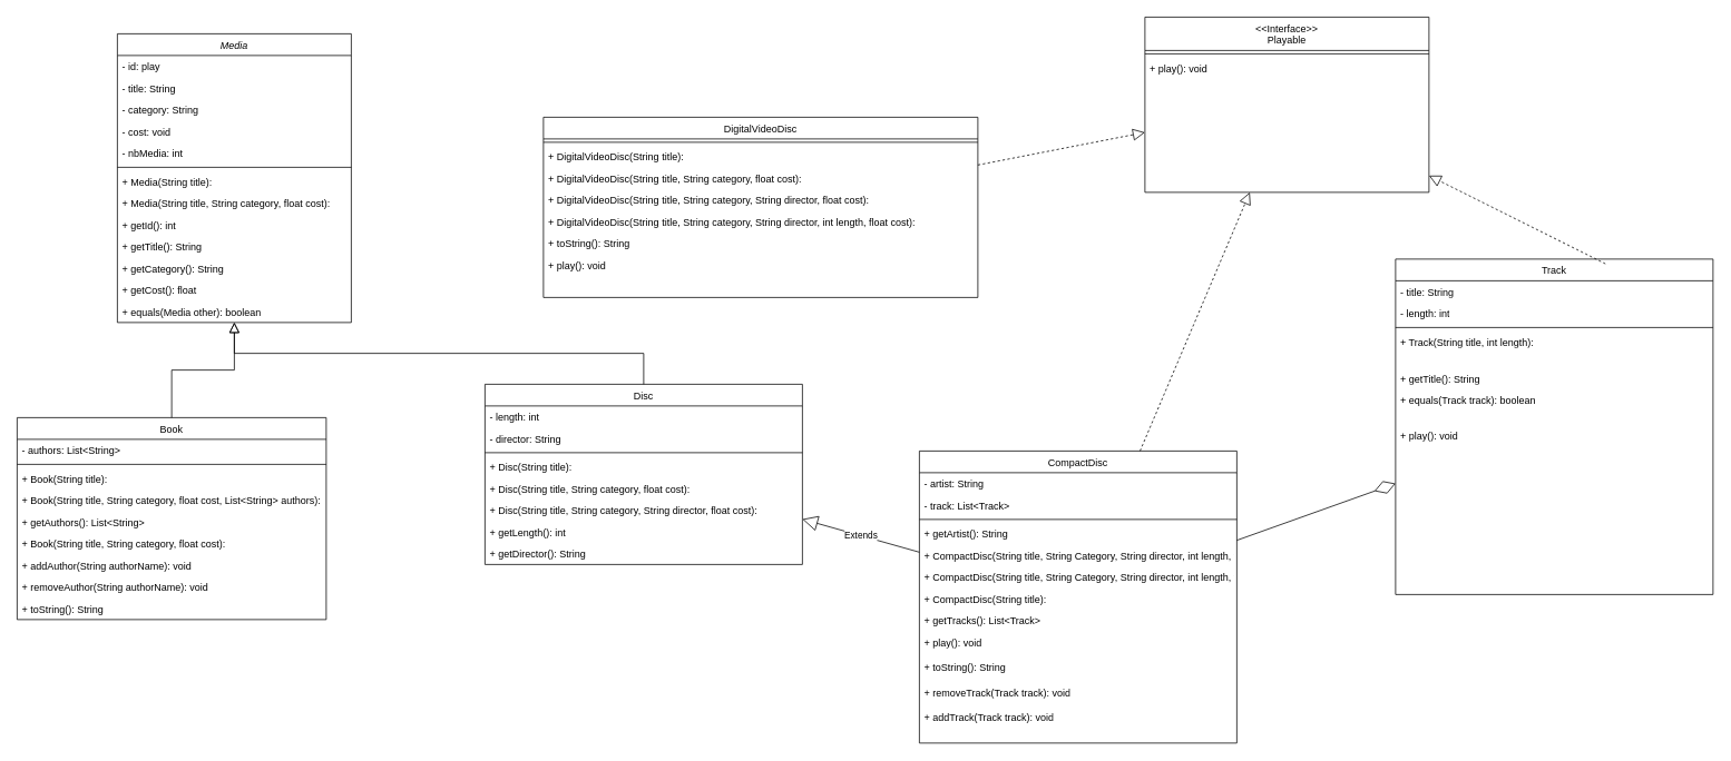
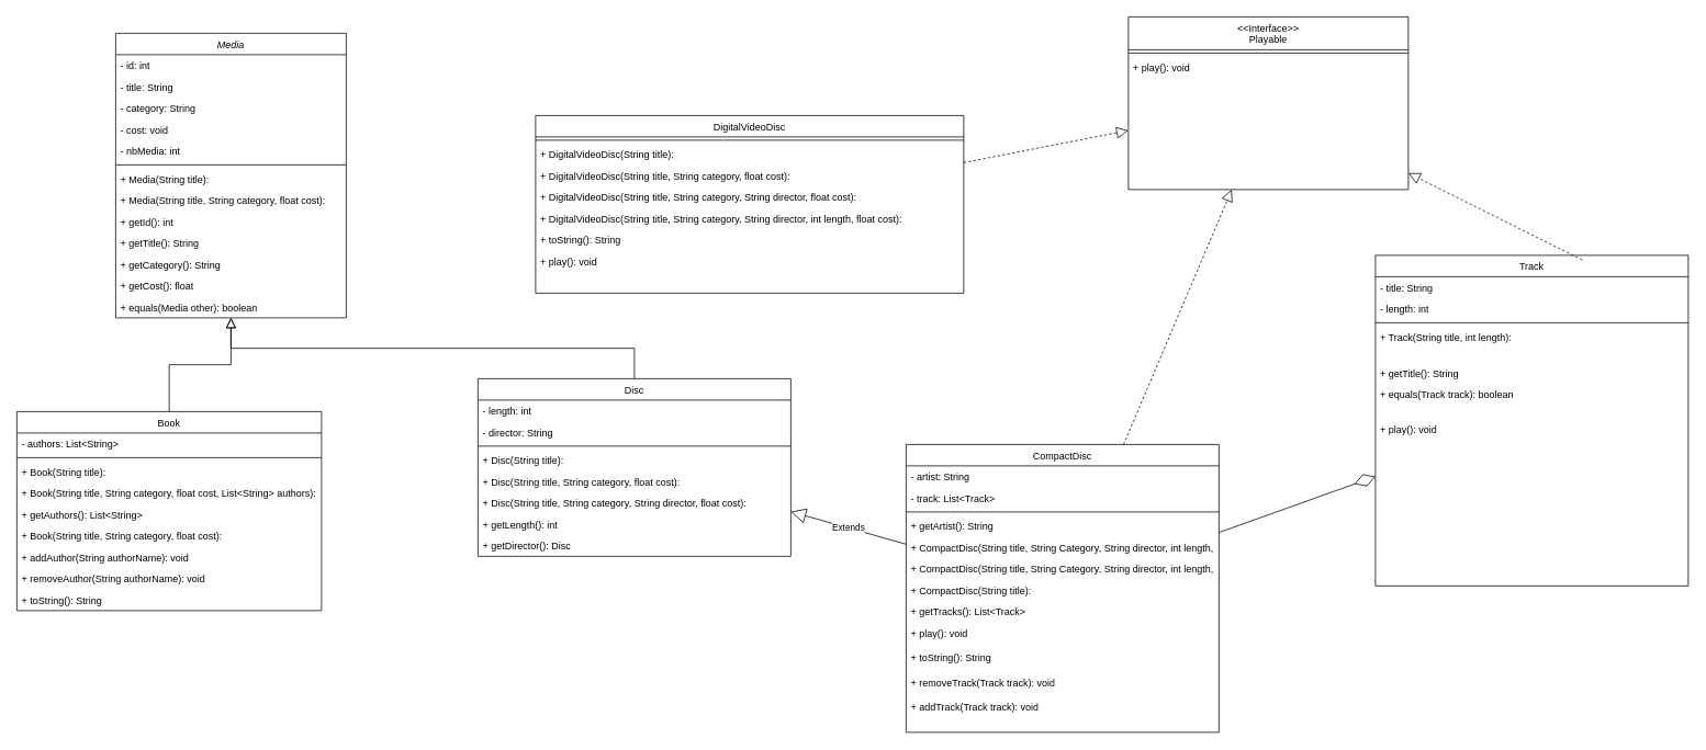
- <mxCell id="3" value="- id: play" style="text;align=left;verticalAlign=top;spacingLeft=4;spacingRight=4;overflow=hidden;rotatable=0;points=[[0,0.5],[1,0.5]];portConstraint=eastwest;" parent="2" vertex="1"><mxGeometry y="26" width="280" height="26" as="geometry" /></mxCell>
+ <mxCell id="3" value="- id: int" style="text;align=left;verticalAlign=top;spacingLeft=4;spacingRight=4;overflow=hidden;rotatable=0;points=[[0,0.5],[1,0.5]];portConstraint=eastwest;" parent="2" vertex="1"><mxGeometry y="26" width="280" height="26" as="geometry" /></mxCell>
- <mxCell id="35" value="+ getDirector(): String" style="text;align=left;verticalAlign=top;spacingLeft=4;spacingRight=4;overflow=hidden;rotatable=0;points=[[0,0.5],[1,0.5]];portConstraint=eastwest;" parent="27" vertex="1"><mxGeometry y="190" width="380" height="26" as="geometry" /></mxCell>
+ <mxCell id="35" value="+ getDirector(): Disc" style="text;align=left;verticalAlign=top;spacingLeft=4;spacingRight=4;overflow=hidden;rotatable=0;points=[[0,0.5],[1,0.5]];portConstraint=eastwest;" parent="27" vertex="1"><mxGeometry y="190" width="380" height="26" as="geometry" /></mxCell>
